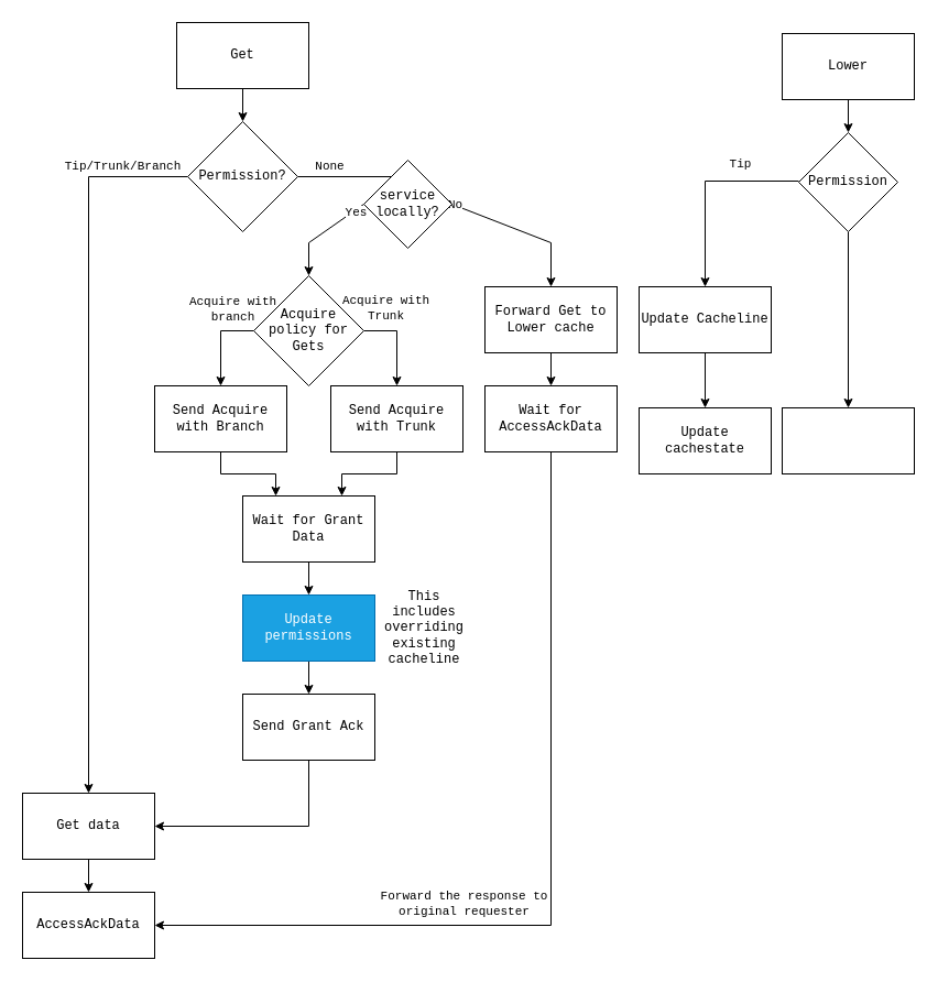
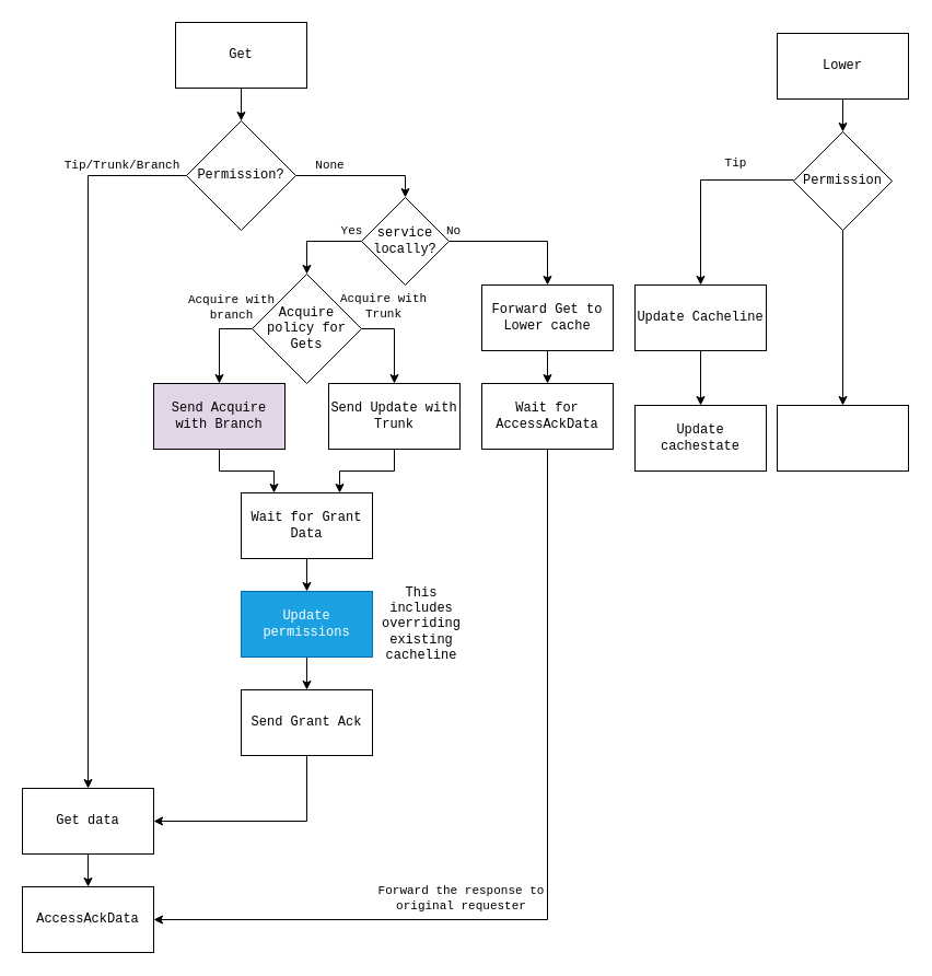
- <mxCell id="16" value="service locally?" style="rhombus;whiteSpace=wrap;html=1;rounded=0;fontFamily=Courier New;" vertex="1" parent="1"><mxGeometry x="330" y="145" width="80" height="80" as="geometry" /></mxCell>
+ <mxCell id="16" value="service locally?" style="rhombus;whiteSpace=wrap;html=1;rounded=0;fontFamily=Courier New;" vertex="1" parent="1"><mxGeometry x="330" y="180" width="80" height="80" as="geometry" /></mxCell>
- <mxCell id="22" value="Send Acquire with Branch" style="whiteSpace=wrap;html=1;fontFamily=Courier New;rounded=0;" vertex="1" parent="1"><mxGeometry x="140" y="350" width="120" height="60" as="geometry" /></mxCell>
+ <mxCell id="22" value="Send Acquire with Branch" style="whiteSpace=wrap;html=1;fontFamily=Courier New;rounded=0;fillColor=#e1d5e7;" vertex="1" parent="1"><mxGeometry x="140" y="350" width="120" height="60" as="geometry" /></mxCell>
- <mxCell id="24" value="Send Acquire with Trunk" style="whiteSpace=wrap;html=1;fontFamily=Courier New;rounded=0;" vertex="1" parent="1"><mxGeometry x="300" y="350" width="120" height="60" as="geometry" /></mxCell>
+ <mxCell id="24" value="Send Update with Trunk" style="whiteSpace=wrap;html=1;fontFamily=Courier New;rounded=0;" vertex="1" parent="1"><mxGeometry x="300" y="350" width="120" height="60" as="geometry" /></mxCell>
